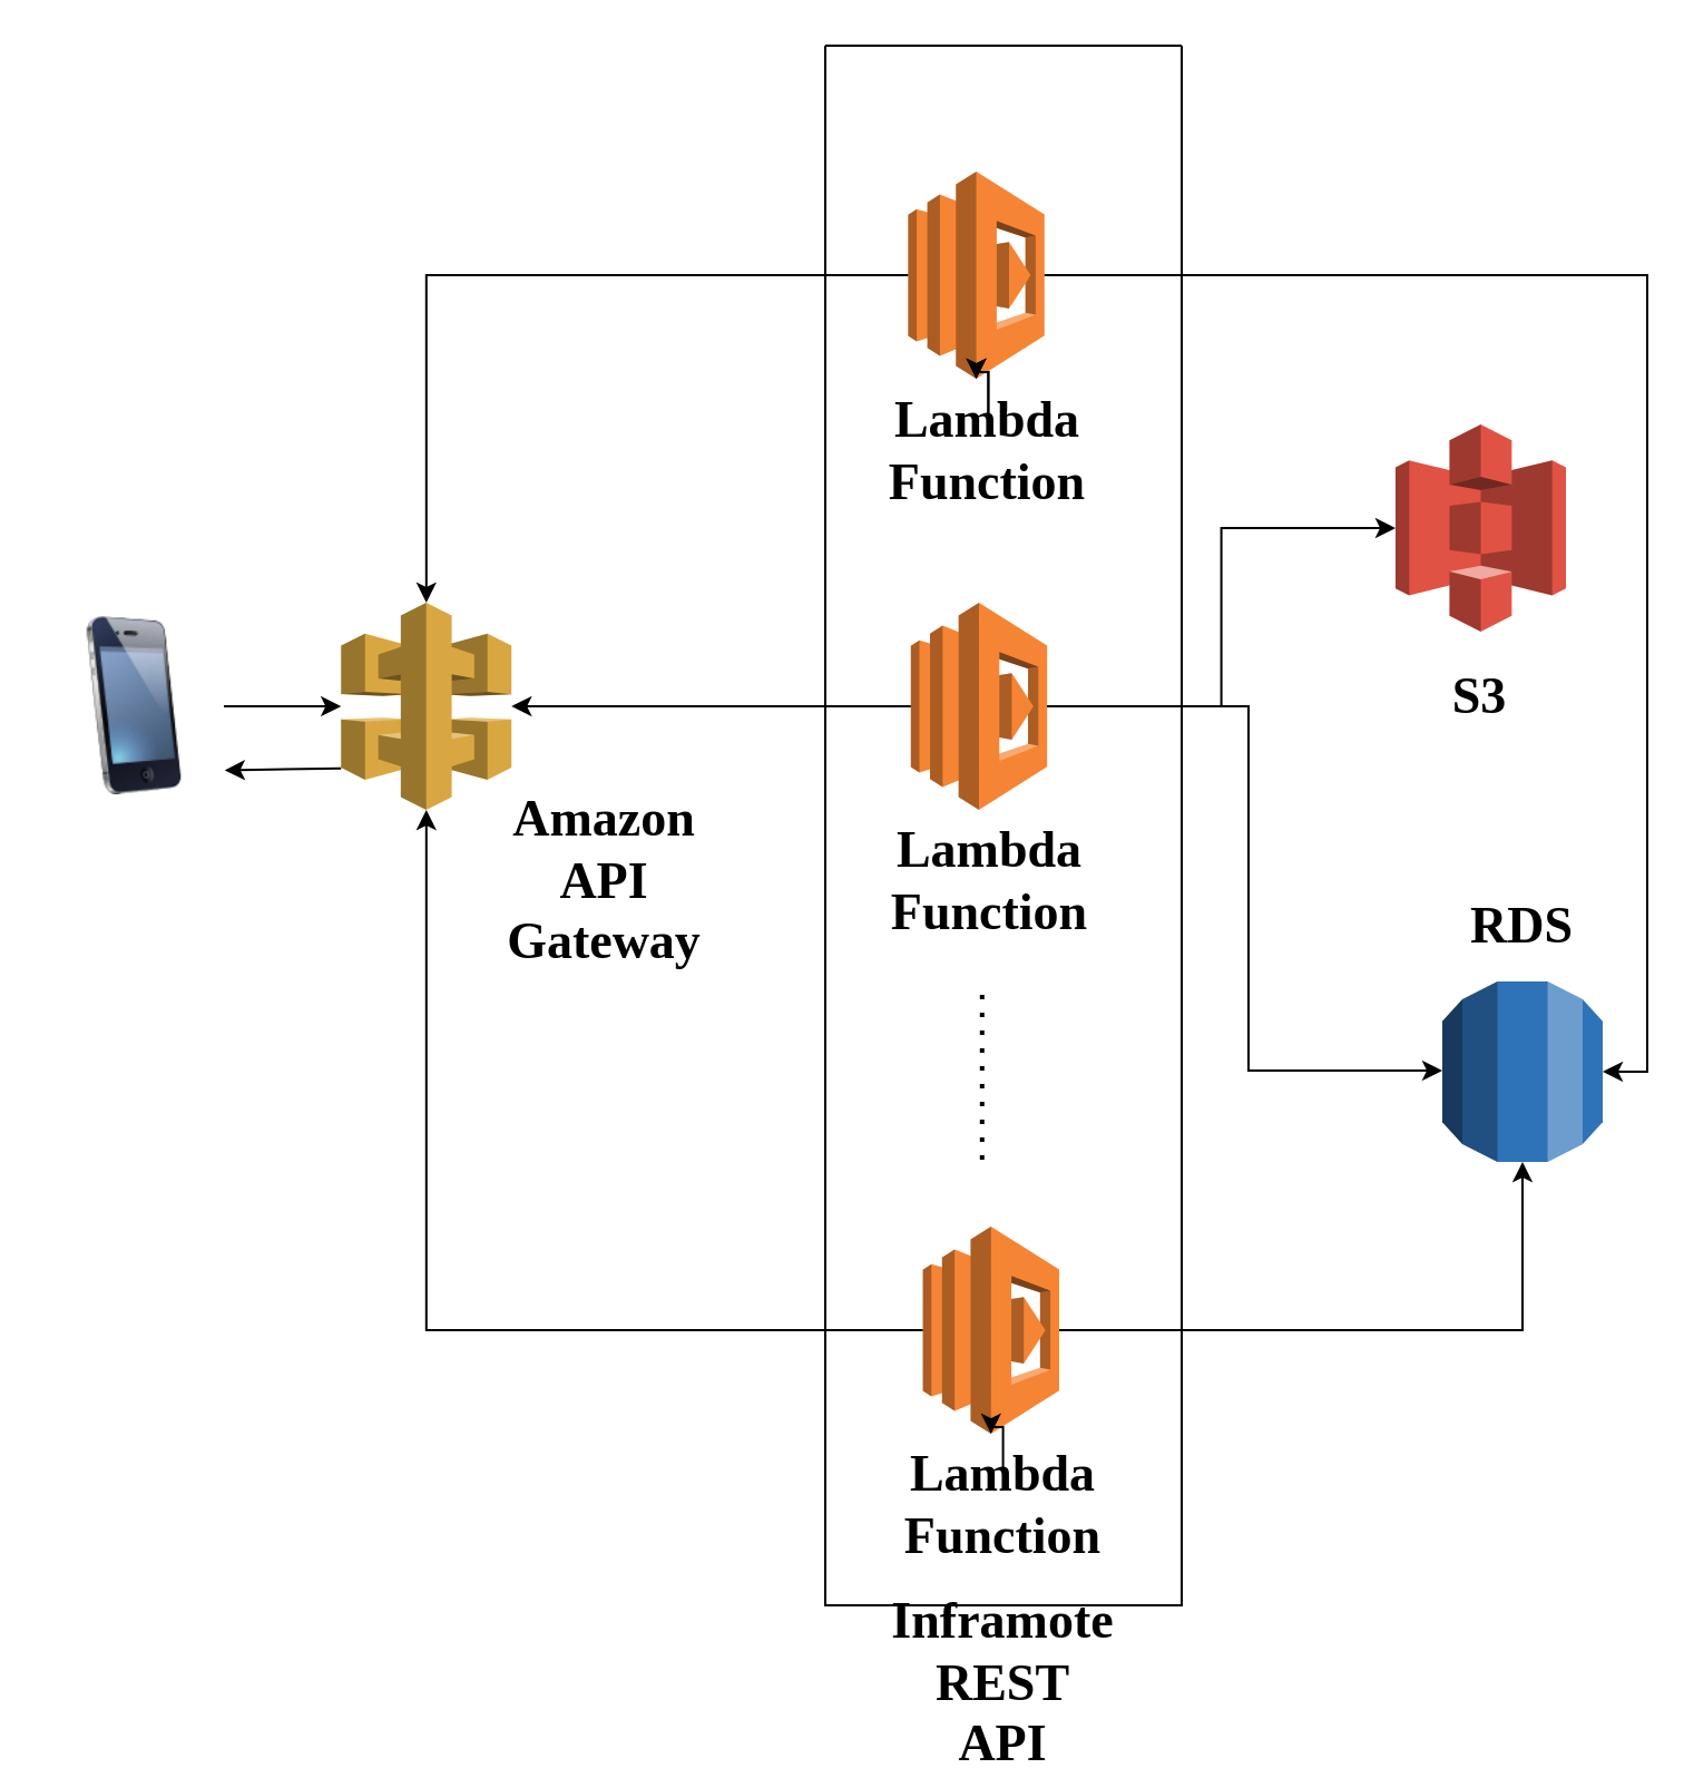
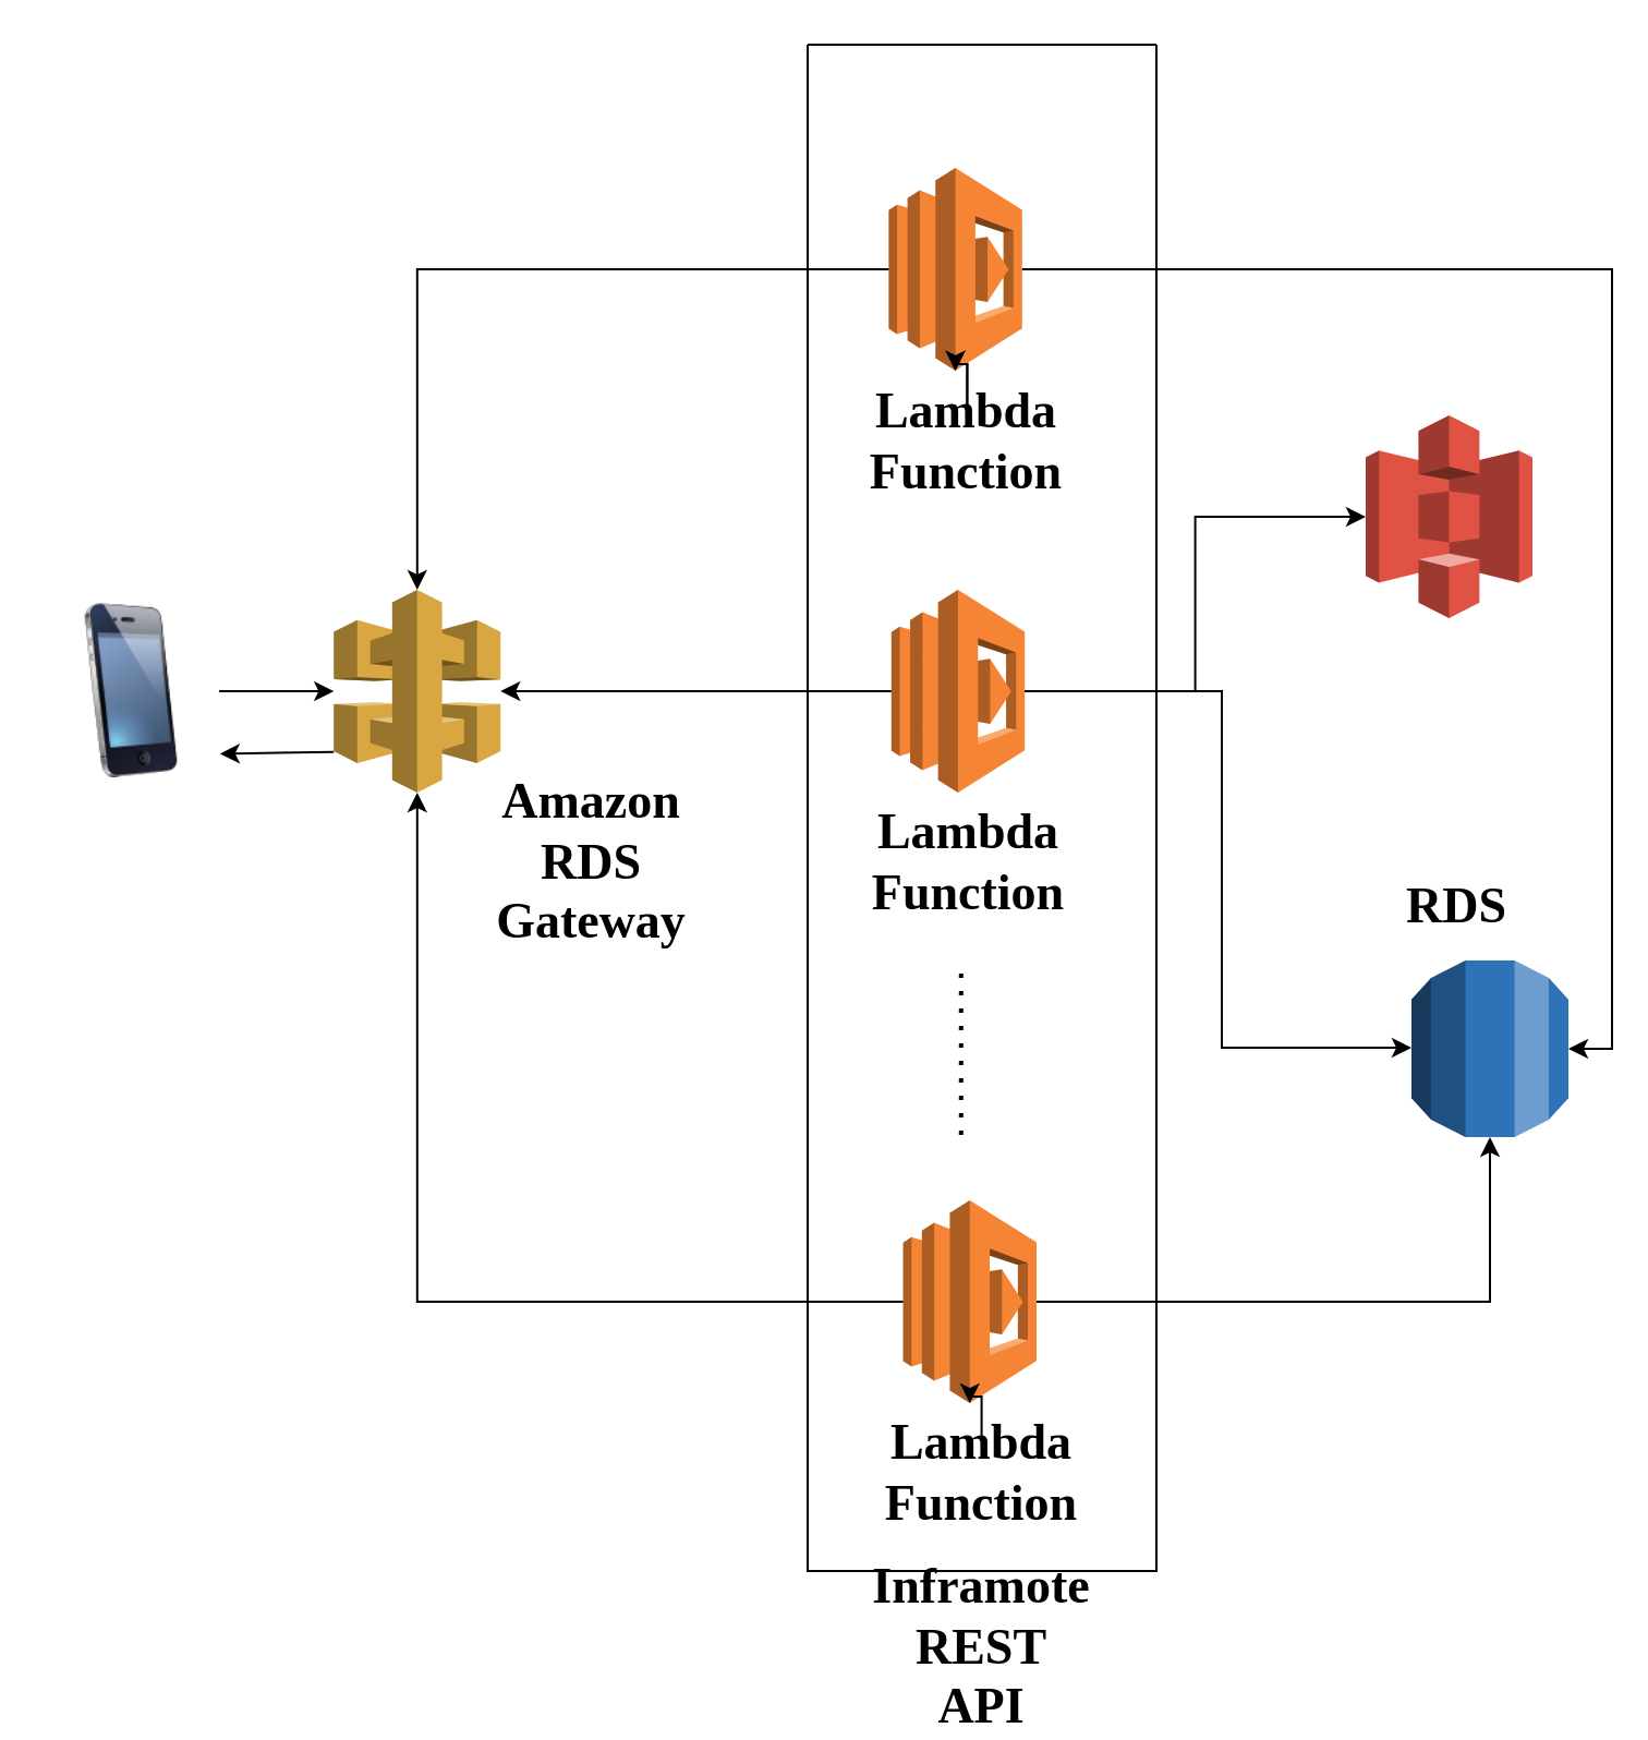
- <mxCell id="4" value="&lt;font face=&quot;Shadows Into Light&quot; style=&quot;font-size: 23px&quot;&gt;S3&lt;/font&gt;" style="text;html=1;strokeColor=none;fillColor=none;align=center;verticalAlign=middle;whiteSpace=wrap;rounded=0;fontStyle=1" vertex="1" parent="2"><mxGeometry x="8.25" y="106.5" width="60" height="30" as="geometry" /></mxCell>
- <mxCell id="28" value="&lt;font face=&quot;Shadows Into Light&quot; style=&quot;font-size: 23px&quot;&gt;Amazon API Gateway&lt;/font&gt;" style="text;html=1;strokeColor=none;fillColor=none;align=center;verticalAlign=middle;whiteSpace=wrap;rounded=0;fontStyle=1" vertex="1" parent="1"><mxGeometry x="220" y="380" width="101.75" height="30" as="geometry" /></mxCell>
+ <mxCell id="28" value="&lt;font face=&quot;Shadows Into Light&quot; style=&quot;font-size: 23px&quot;&gt;Amazon RDS Gateway&lt;/font&gt;" style="text;html=1;strokeColor=none;fillColor=none;align=center;verticalAlign=middle;whiteSpace=wrap;rounded=0;fontStyle=1" vertex="1" parent="1"><mxGeometry x="220" y="380" width="101.75" height="30" as="geometry" /></mxCell>
- <mxCell id="33" value="&lt;font face=&quot;Shadows Into Light&quot; style=&quot;font-size: 23px&quot;&gt;RDS&lt;/font&gt;" style="text;html=1;strokeColor=none;fillColor=none;align=center;verticalAlign=middle;whiteSpace=wrap;rounded=0;fontStyle=1" vertex="1" parent="1"><mxGeometry x="632.13" y="400" width="101.75" height="30" as="geometry" /></mxCell>
+ <mxCell id="33" value="&lt;font face=&quot;Shadows Into Light&quot; style=&quot;font-size: 23px&quot;&gt;RDS&lt;/font&gt;" style="text;html=1;strokeColor=none;fillColor=none;align=center;verticalAlign=middle;whiteSpace=wrap;rounded=0;fontStyle=1" vertex="1" parent="1"><mxGeometry x="617.13" y="400" width="101.75" height="30" as="geometry" /></mxCell>
